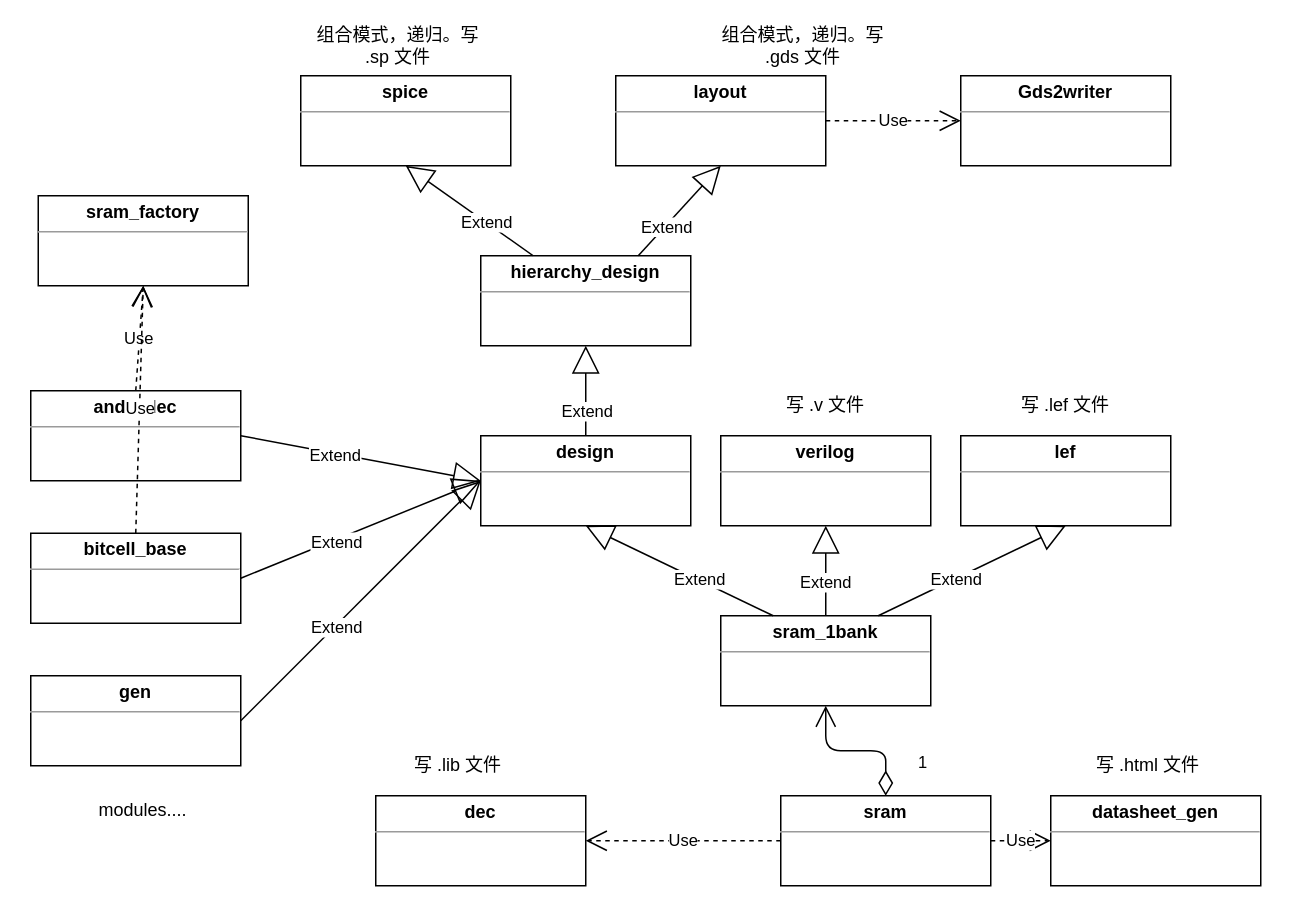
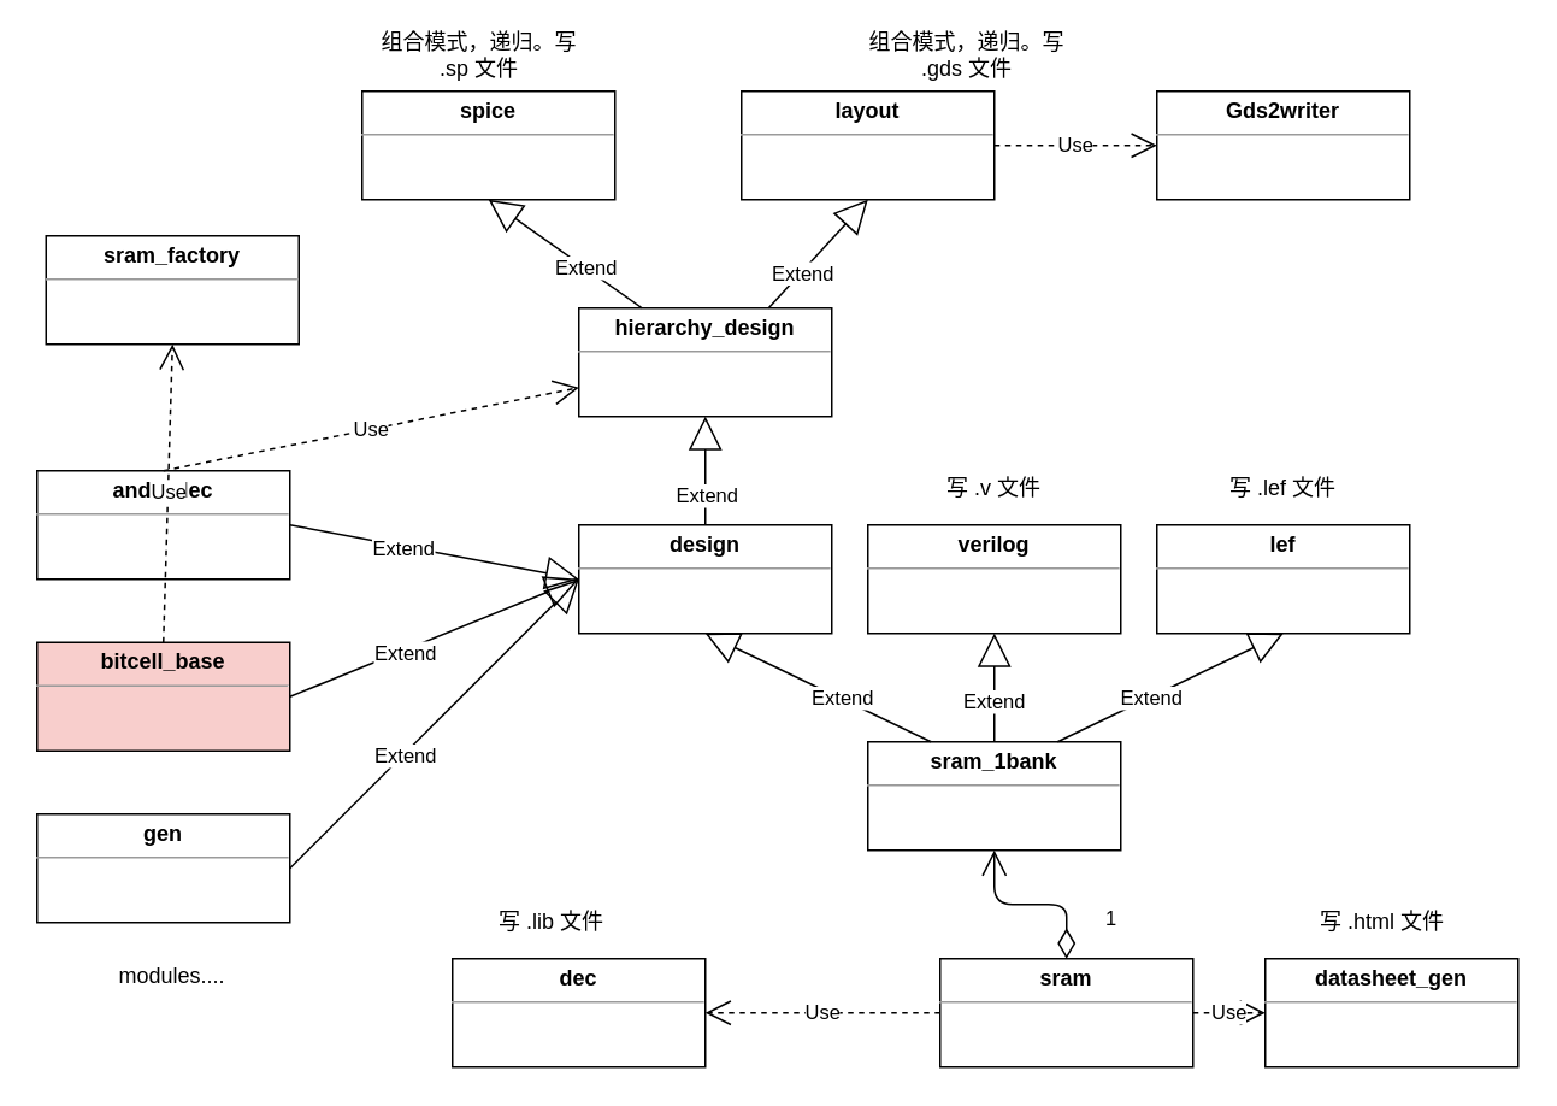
- <mxCell id="36" value="Use" style="endArrow=open;endSize=12;dashed=1;html=1;exitX=0.5;exitY=0;exitDx=0;exitDy=0;entryX=0.5;entryY=1;entryDx=0;entryDy=0;" parent="1" source="25" target="35" edge="1"><mxGeometry width="160" relative="1" as="geometry"><mxPoint x="620" y="220" as="sourcePoint" /><mxPoint x="720" y="200" as="targetPoint" /></mxGeometry></mxCell>
+ <mxCell id="36" value="Use" style="endArrow=open;endSize=12;dashed=1;html=1;exitX=0.5;exitY=0;exitDx=0;exitDy=0;" parent="1" source="25" target="14" edge="1"><mxGeometry width="160" relative="1" as="geometry"><mxPoint x="620" y="220" as="sourcePoint" /><mxPoint x="720" y="200" as="targetPoint" /></mxGeometry></mxCell>
- <mxCell id="28" value="&lt;p style=&quot;margin: 0px ; margin-top: 4px ; text-align: center&quot;&gt;&lt;b&gt;bitcell_base&lt;/b&gt;&lt;/p&gt;&lt;hr size=&quot;1&quot;&gt;&lt;div style=&quot;height: 2px&quot;&gt;&lt;/div&gt;" style="verticalAlign=top;align=left;overflow=fill;fontSize=12;fontFamily=Helvetica;html=1;" parent="1" vertex="1"><mxGeometry x="20" y="355" width="140" height="60" as="geometry" /></mxCell>
+ <mxCell id="28" value="&lt;p style=&quot;margin: 0px ; margin-top: 4px ; text-align: center&quot;&gt;&lt;b&gt;bitcell_base&lt;/b&gt;&lt;/p&gt;&lt;hr size=&quot;1&quot;&gt;&lt;div style=&quot;height: 2px&quot;&gt;&lt;/div&gt;" style="verticalAlign=top;align=left;overflow=fill;fontSize=12;fontFamily=Helvetica;html=1;fillColor=#f8cecc;" parent="1" vertex="1"><mxGeometry x="20" y="355" width="140" height="60" as="geometry" /></mxCell>
